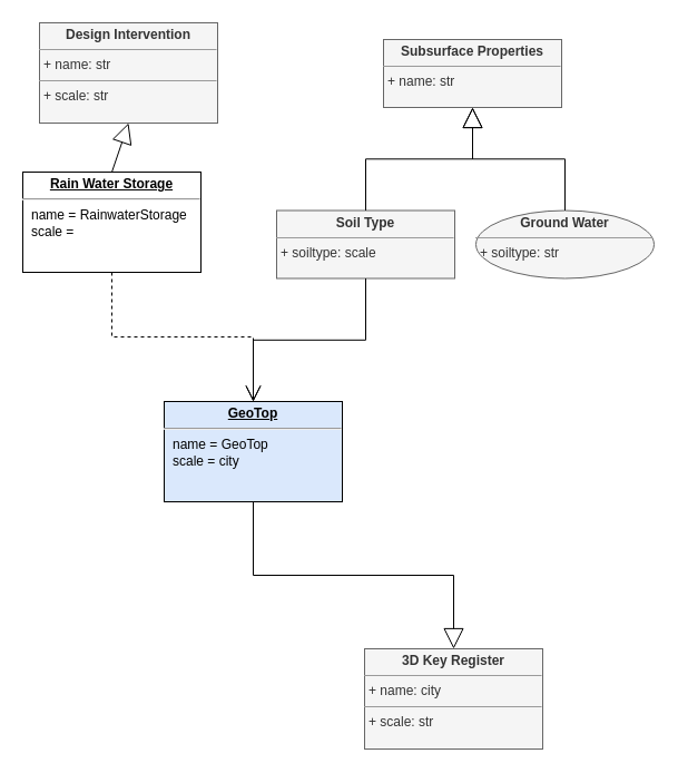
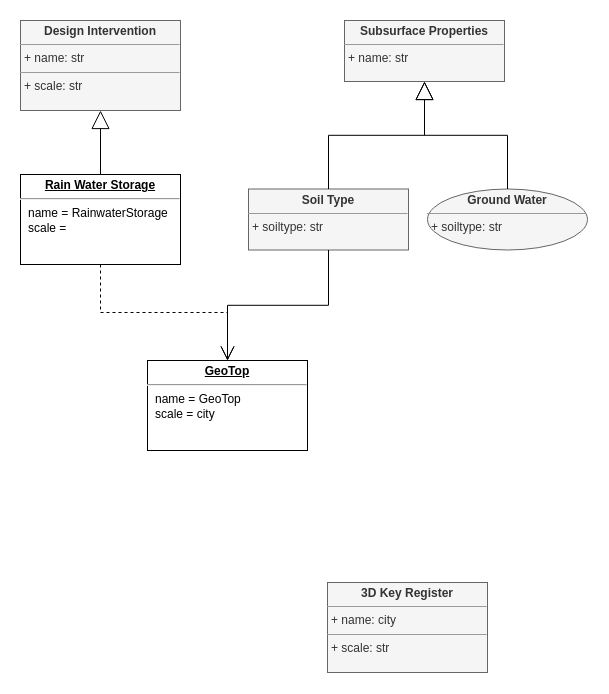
- <mxCell id="3" value="&lt;p style=&quot;margin:0px;margin-top:4px;text-align:center;&quot;&gt;&lt;b&gt;Design Intervention&lt;/b&gt;&lt;/p&gt;&lt;hr size=&quot;1&quot;&gt;&lt;p style=&quot;margin:0px;margin-left:4px;&quot;&gt;+ name: str&lt;/p&gt;&lt;hr size=&quot;1&quot;&gt;&lt;p style=&quot;margin:0px;margin-left:4px;&quot;&gt;+ scale: str&lt;/p&gt;" style="verticalAlign=top;align=left;overflow=fill;fontSize=12;fontFamily=Helvetica;html=1;whiteSpace=wrap;fillColor=#f5f5f5;strokeColor=#666666;fontColor=#333333;" vertex="1" parent="1"><mxGeometry x="35" y="20" width="160" height="90" as="geometry" /></mxCell>
+ <mxCell id="3" value="&lt;p style=&quot;margin:0px;margin-top:4px;text-align:center;&quot;&gt;&lt;b&gt;Design Intervention&lt;/b&gt;&lt;/p&gt;&lt;hr size=&quot;1&quot;&gt;&lt;p style=&quot;margin:0px;margin-left:4px;&quot;&gt;+ name: str&lt;/p&gt;&lt;hr size=&quot;1&quot;&gt;&lt;p style=&quot;margin:0px;margin-left:4px;&quot;&gt;+ scale: str&lt;/p&gt;" style="verticalAlign=top;align=left;overflow=fill;fontSize=12;fontFamily=Helvetica;html=1;whiteSpace=wrap;fillColor=#f5f5f5;strokeColor=#666666;fontColor=#333333;" vertex="1" parent="1"><mxGeometry x="20" y="20" width="160" height="90" as="geometry" /></mxCell>
- <mxCell id="4" value="&lt;p style=&quot;margin:0px;margin-top:4px;text-align:center;&quot;&gt;&lt;b&gt;Subsurface Properties&lt;/b&gt;&lt;/p&gt;&lt;hr size=&quot;1&quot;&gt;&lt;p style=&quot;margin:0px;margin-left:4px;&quot;&gt;+ name: str&lt;/p&gt;" style="verticalAlign=top;align=left;overflow=fill;fontSize=12;fontFamily=Helvetica;html=1;whiteSpace=wrap;fillColor=#f5f5f5;strokeColor=#666666;fontColor=#333333;" vertex="1" parent="1"><mxGeometry x="344" y="35" width="160" height="61" as="geometry" /></mxCell>
+ <mxCell id="4" value="&lt;p style=&quot;margin:0px;margin-top:4px;text-align:center;&quot;&gt;&lt;b&gt;Subsurface Properties&lt;/b&gt;&lt;/p&gt;&lt;hr size=&quot;1&quot;&gt;&lt;p style=&quot;margin:0px;margin-left:4px;&quot;&gt;+ name: str&lt;/p&gt;" style="verticalAlign=top;align=left;overflow=fill;fontSize=12;fontFamily=Helvetica;html=1;whiteSpace=wrap;fillColor=#f5f5f5;strokeColor=#666666;fontColor=#333333;" vertex="1" parent="1"><mxGeometry x="344" y="20" width="160" height="61" as="geometry" /></mxCell>
- <mxCell id="2" value="&lt;p style=&quot;margin:0px;margin-top:4px;text-align:center;text-decoration:underline;&quot;&gt;&lt;b&gt;Rain Water Storage&lt;/b&gt;&lt;/p&gt;&lt;hr&gt;&lt;p style=&quot;margin:0px;margin-left:8px;&quot;&gt;name = RainwaterStorage&lt;br&gt;&lt;/p&gt;&lt;p style=&quot;margin:0px;margin-left:8px;&quot;&gt;scale =&amp;nbsp;&lt;/p&gt;" style="verticalAlign=top;align=left;overflow=fill;fontSize=12;fontFamily=Helvetica;html=1;whiteSpace=wrap;" vertex="1" parent="1"><mxGeometry x="20" y="154" width="160" height="90" as="geometry" /></mxCell>
+ <mxCell id="2" value="&lt;p style=&quot;margin:0px;margin-top:4px;text-align:center;text-decoration:underline;&quot;&gt;&lt;b&gt;Rain Water Storage&lt;/b&gt;&lt;/p&gt;&lt;hr&gt;&lt;p style=&quot;margin:0px;margin-left:8px;&quot;&gt;name = RainwaterStorage&lt;br&gt;&lt;/p&gt;&lt;p style=&quot;margin:0px;margin-left:8px;&quot;&gt;scale =&amp;nbsp;&lt;/p&gt;" style="verticalAlign=top;align=left;overflow=fill;fontSize=12;fontFamily=Helvetica;html=1;whiteSpace=wrap;" vertex="1" parent="1"><mxGeometry x="20" y="174" width="160" height="90" as="geometry" /></mxCell>
- <mxCell id="5" value="&lt;p style=&quot;margin:0px;margin-top:4px;text-align:center;&quot;&gt;&lt;b&gt;Soil Type&lt;/b&gt;&lt;/p&gt;&lt;hr size=&quot;1&quot;&gt;&lt;p style=&quot;margin:0px;margin-left:4px;&quot;&gt;+ soiltype: scale&lt;/p&gt;" style="verticalAlign=top;align=left;overflow=fill;fontSize=12;fontFamily=Helvetica;html=1;whiteSpace=wrap;fillColor=#f5f5f5;strokeColor=#666666;fontColor=#333333;" vertex="1" parent="1"><mxGeometry x="248" y="188.5" width="160" height="61" as="geometry" /></mxCell>
+ <mxCell id="5" value="&lt;p style=&quot;margin:0px;margin-top:4px;text-align:center;&quot;&gt;&lt;b&gt;Soil Type&lt;/b&gt;&lt;/p&gt;&lt;hr size=&quot;1&quot;&gt;&lt;p style=&quot;margin:0px;margin-left:4px;&quot;&gt;+ soiltype: str&lt;/p&gt;" style="verticalAlign=top;align=left;overflow=fill;fontSize=12;fontFamily=Helvetica;html=1;whiteSpace=wrap;fillColor=#f5f5f5;strokeColor=#666666;fontColor=#333333;" vertex="1" parent="1"><mxGeometry x="248" y="188.5" width="160" height="61" as="geometry" /></mxCell>
- <mxCell id="12" value="&lt;p style=&quot;margin:0px;margin-top:4px;text-align:center;text-decoration:underline;&quot;&gt;&lt;b&gt;GeoTop&lt;/b&gt;&lt;/p&gt;&lt;hr&gt;&lt;p style=&quot;margin:0px;margin-left:8px;&quot;&gt;name = GeoTop&lt;br&gt;&lt;/p&gt;&lt;p style=&quot;margin:0px;margin-left:8px;&quot;&gt;scale = city&lt;/p&gt;" style="verticalAlign=top;align=left;overflow=fill;fontSize=12;fontFamily=Helvetica;html=1;whiteSpace=wrap;fillColor=#dae8fc;" vertex="1" parent="1"><mxGeometry x="147" y="360" width="160" height="90" as="geometry" /></mxCell>
+ <mxCell id="12" value="&lt;p style=&quot;margin:0px;margin-top:4px;text-align:center;text-decoration:underline;&quot;&gt;&lt;b&gt;GeoTop&lt;/b&gt;&lt;/p&gt;&lt;hr&gt;&lt;p style=&quot;margin:0px;margin-left:8px;&quot;&gt;name = GeoTop&lt;br&gt;&lt;/p&gt;&lt;p style=&quot;margin:0px;margin-left:8px;&quot;&gt;scale = city&lt;/p&gt;" style="verticalAlign=top;align=left;overflow=fill;fontSize=12;fontFamily=Helvetica;html=1;whiteSpace=wrap;" vertex="1" parent="1"><mxGeometry x="147" y="360" width="160" height="90" as="geometry" /></mxCell>
- <mxCell id="14" value="" style="endArrow=block;endSize=16;endFill=0;html=1;rounded=0;exitX=0.5;exitY=1;exitDx=0;exitDy=0;entryX=0.5;entryY=0;entryDx=0;entryDy=0;edgeStyle=orthogonalEdgeStyle;" edge="1" parent="1" source="12" target="11"><mxGeometry width="160" relative="1" as="geometry"><mxPoint x="221" y="538" as="sourcePoint" /><mxPoint x="240" y="547" as="targetPoint" /></mxGeometry></mxCell>
